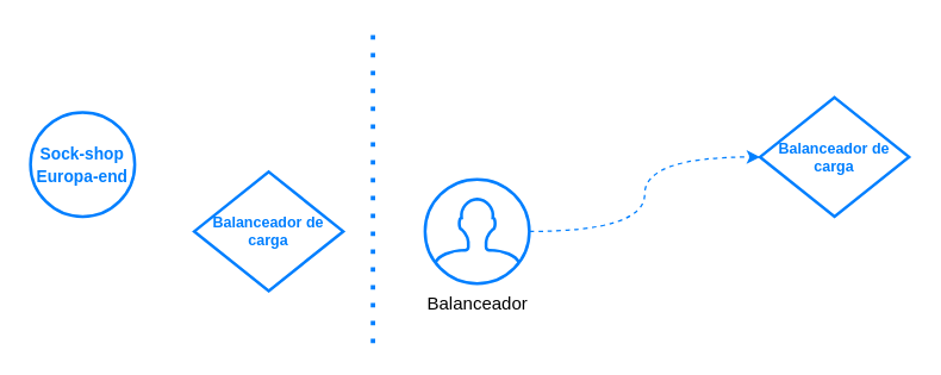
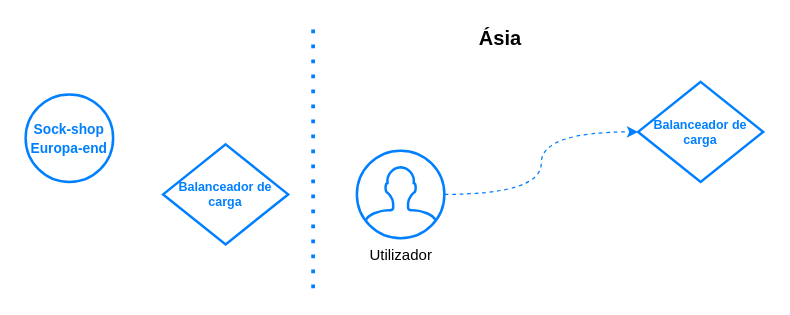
+ <mxCell id="3" value="Ásia" style="text;html=1;strokeColor=none;fillColor=none;align=center;verticalAlign=middle;whiteSpace=wrap;rounded=0;fontStyle=1;fontSize=16;" vertex="1" parent="1"><mxGeometry x="380" y="20" width="40" height="20" as="geometry" /></mxCell>
- <mxCell id="5" value="Balanceador" style="html=1;verticalLabelPosition=bottom;align=center;labelBackgroundColor=#ffffff;verticalAlign=top;strokeWidth=2;shadow=0;dashed=0;shape=mxgraph.ios7.icons.user;strokeColor=#007FFF;" vertex="1" parent="1"><mxGeometry x="285" y="120" width="70" height="70" as="geometry" /></mxCell>
+ <mxCell id="5" value="Utilizador" style="html=1;verticalLabelPosition=bottom;align=center;labelBackgroundColor=#ffffff;verticalAlign=top;strokeWidth=2;shadow=0;dashed=0;shape=mxgraph.ios7.icons.user;strokeColor=#007FFF;" vertex="1" parent="1"><mxGeometry x="285" y="120" width="70" height="70" as="geometry" /></mxCell>
